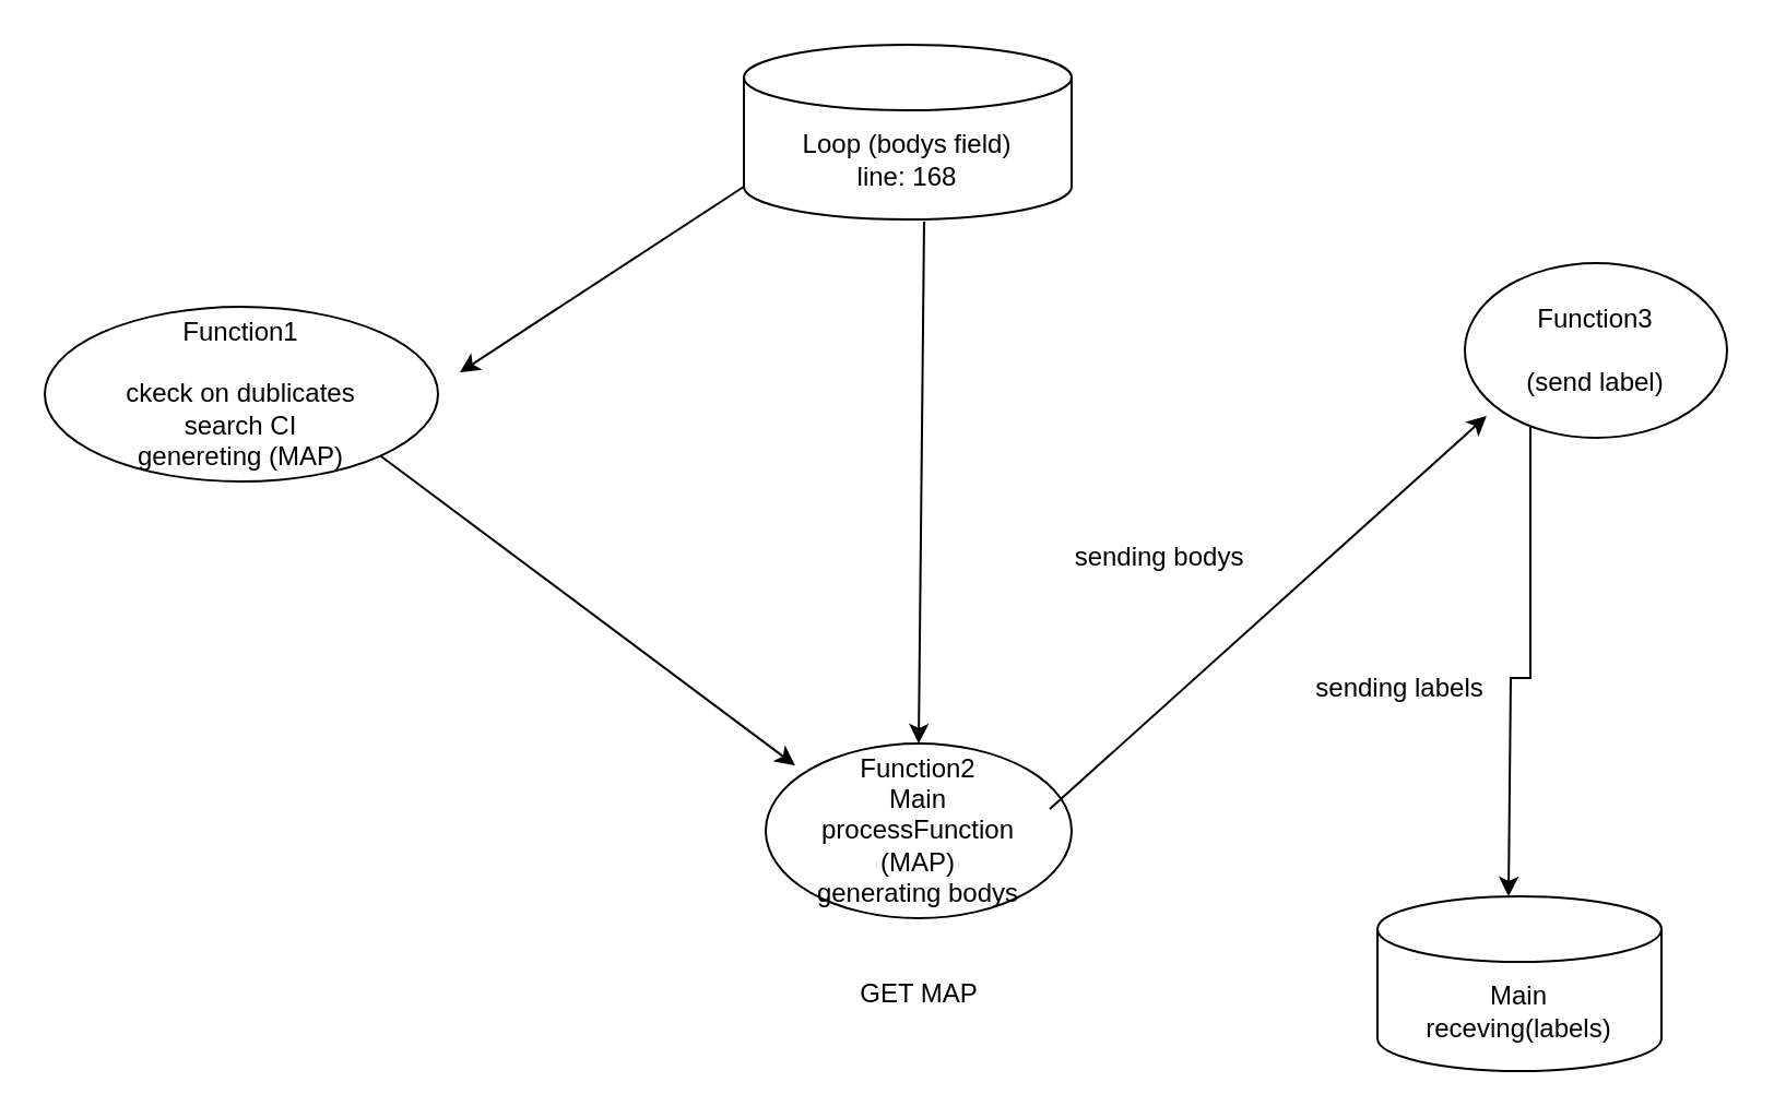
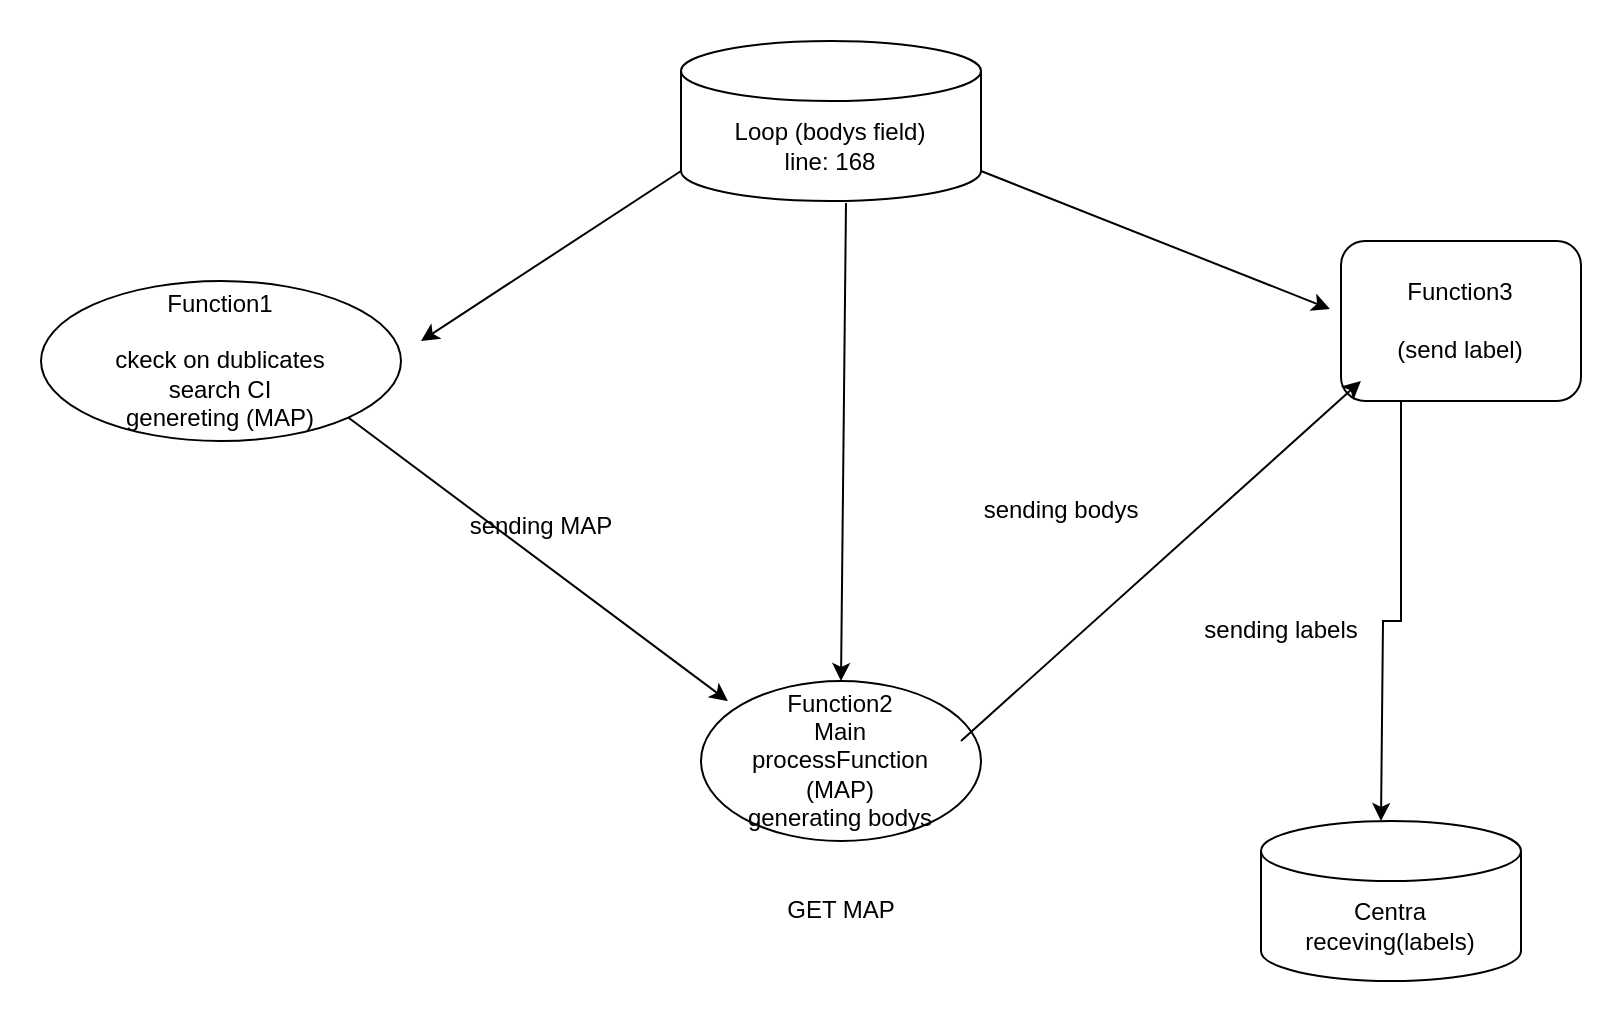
+ <mxCell id="10" value="" style="endArrow=classic;html=1;rounded=0;exitX=1;exitY=1;exitDx=0;exitDy=-15;exitPerimeter=0;entryX=-0.046;entryY=0.425;entryDx=0;entryDy=0;entryPerimeter=0;" parent="1" source="6" target="5" edge="1"><mxGeometry width="50" height="50" relative="1" as="geometry"><mxPoint x="560" y="180" as="sourcePoint" /><mxPoint x="610" y="130" as="targetPoint" /></mxGeometry></mxCell>
- <mxCell id="5" value="Function3&lt;br&gt;&lt;br&gt;(send label)" style="ellipse;whiteSpace=wrap;html=1;" parent="1" vertex="1"><mxGeometry x="670" y="120" width="120" height="80" as="geometry" /></mxCell>
+ <mxCell id="5" value="Function3&lt;br&gt;&lt;br&gt;(send label)" style="whiteSpace=wrap;html=1;rounded=1;" parent="1" vertex="1"><mxGeometry x="670" y="120" width="120" height="80" as="geometry" /></mxCell>
+ <mxCell id="13" value="sending MAP" style="text;html=1;align=center;verticalAlign=middle;resizable=0;points=[];autosize=1;strokeColor=none;fillColor=none;" parent="1" vertex="1"><mxGeometry x="225" y="248" width="90" height="30" as="geometry" /></mxCell>
- <mxCell id="7" value="Main&lt;br&gt;receving(labels)" style="shape=cylinder3;whiteSpace=wrap;html=1;boundedLbl=1;backgroundOutline=1;size=15;" parent="1" vertex="1"><mxGeometry x="630" y="410" width="130" height="80" as="geometry" /></mxCell>
+ <mxCell id="7" value="Centra&lt;br&gt;receving(labels)" style="shape=cylinder3;whiteSpace=wrap;html=1;boundedLbl=1;backgroundOutline=1;size=15;" parent="1" vertex="1"><mxGeometry x="630" y="410" width="130" height="80" as="geometry" /></mxCell>
